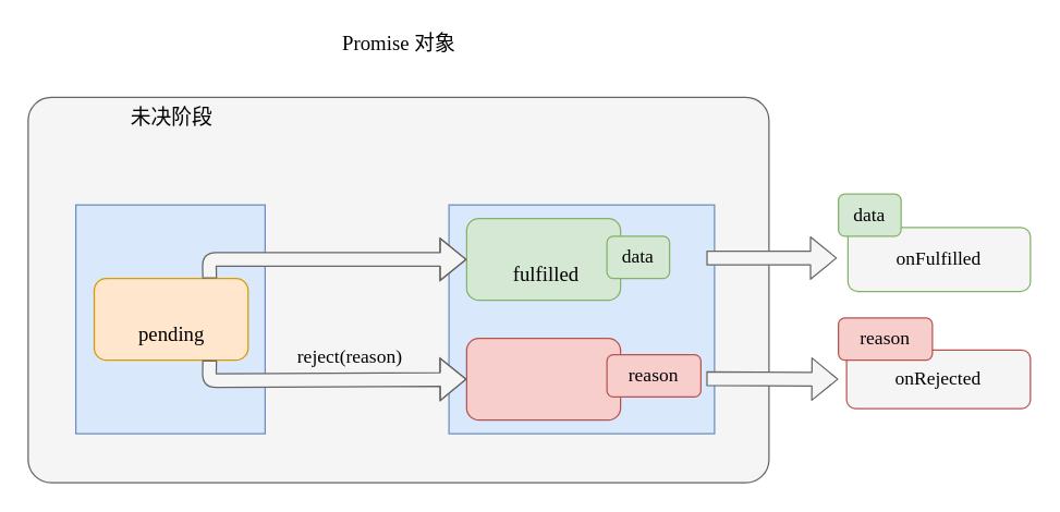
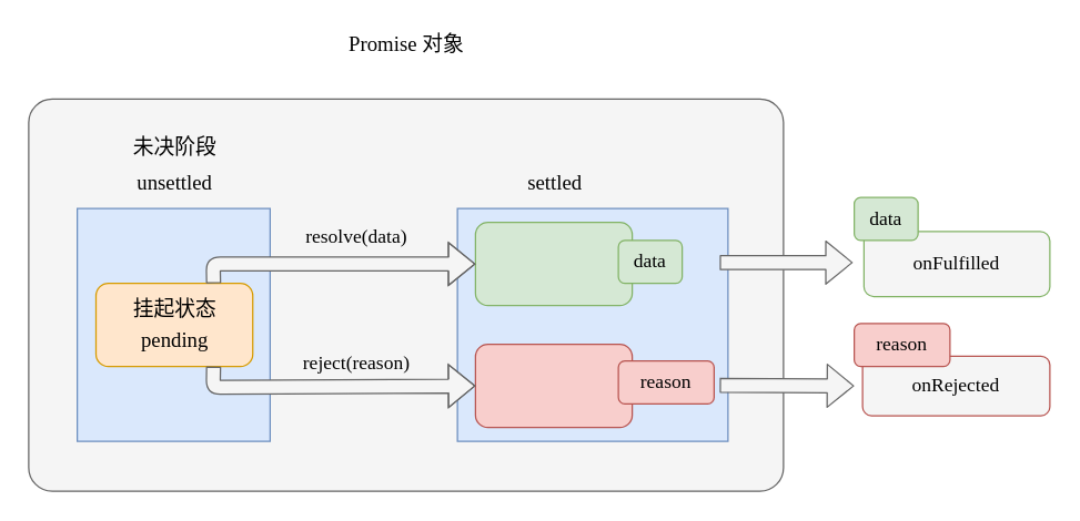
- <mxCell id="6" value="未决阶段" style="text;html=1;align=center;verticalAlign=middle;resizable=0;points=[];autosize=1;strokeColor=none;fontSize=15;fontFamily=Roboto Mono;" parent="1" vertex="1"><mxGeometry x="90" y="74" width="70" height="22" as="geometry" /></mxCell>
+ <mxCell id="6" value="未决阶段" style="text;html=1;align=center;verticalAlign=middle;resizable=0;points=[];autosize=1;strokeColor=none;fontSize=15;fontFamily=Roboto Mono;" parent="1" vertex="1"><mxGeometry x="90" y="94" width="70" height="22" as="geometry" /></mxCell>
+ <mxCell id="5" value="unsettled" style="text;html=1;align=center;verticalAlign=middle;resizable=0;points=[];autosize=1;strokeColor=none;fontSize=15;fontFamily=Roboto Mono;" parent="1" vertex="1"><mxGeometry x="79" y="120" width="91" height="22" as="geometry" /></mxCell>
+ <mxCell id="11" value="settled" style="text;html=1;align=center;verticalAlign=middle;resizable=0;points=[];autosize=1;strokeColor=none;fontSize=15;fontFamily=Roboto Mono;" parent="1" vertex="1"><mxGeometry x="362" y="120" width="73" height="22" as="geometry" /></mxCell>
+ <mxCell id="16" value="resolve(data)" style="text;html=1;align=center;verticalAlign=middle;resizable=0;points=[];autosize=1;strokeColor=none;fontSize=14;fontFamily=Roboto Mono;" vertex="1" parent="1"><mxGeometry x="196" y="160" width="119" height="21" as="geometry" /></mxCell>
- <mxCell id="13" value="fulfilled" style="text;html=1;align=center;verticalAlign=middle;resizable=0;points=[];autosize=1;strokeColor=none;fontSize=15;fontFamily=Roboto Mono;" parent="1" vertex="1"><mxGeometry x="354" y="189" width="91" height="22" as="geometry" /></mxCell>
+ <mxCell id="9" value="挂起状态" style="text;html=1;align=center;verticalAlign=middle;resizable=0;points=[];autosize=1;strokeColor=none;fontSize=15;fontFamily=Roboto Mono;" parent="1" vertex="1"><mxGeometry x="90" y="211" width="70" height="22" as="geometry" /></mxCell>
